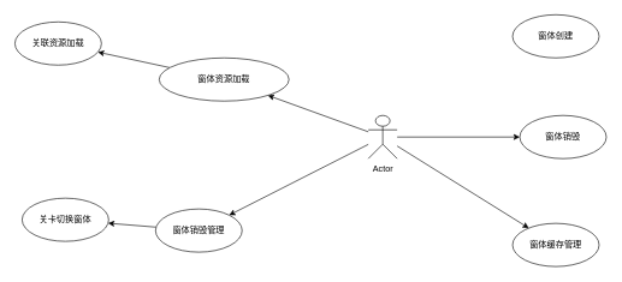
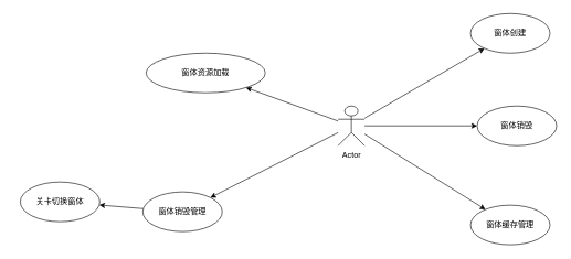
- <mxCell id="13" value="关联资源加载" style="ellipse;whiteSpace=wrap;html=1;verticalAlign=middle;" vertex="1" parent="1"><mxGeometry x="20" y="30" width="120" height="60" as="geometry" /></mxCell>
- <mxCell id="11" value="" style="edgeStyle=none;rounded=0;orthogonalLoop=1;jettySize=auto;html=1;" edge="1" parent="1" source="12" target="13"><mxGeometry relative="1" as="geometry" /></mxCell>
+ <mxCell id="2" value="" style="rounded=0;orthogonalLoop=1;jettySize=auto;html=1;" edge="1" parent="1" source="7" target="8"><mxGeometry relative="1" as="geometry" /></mxCell>
